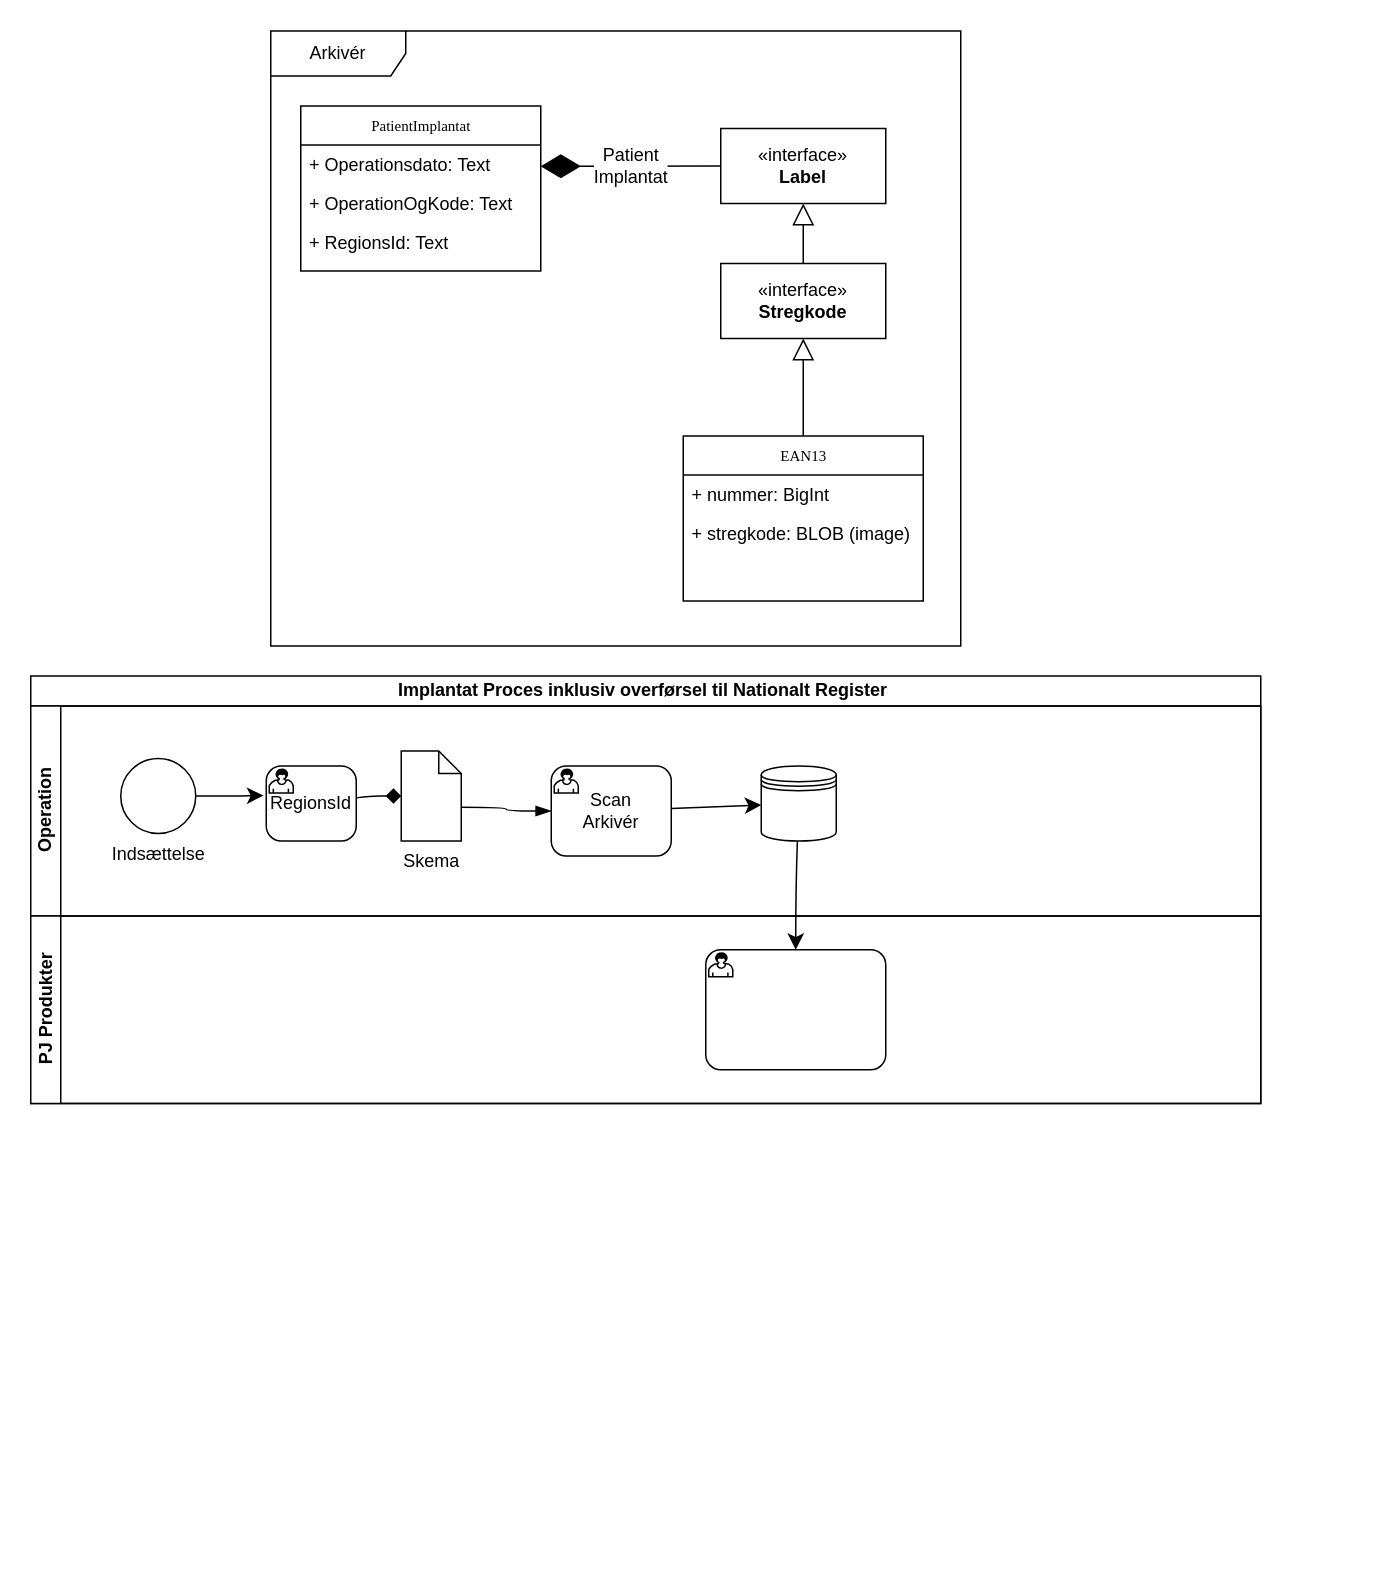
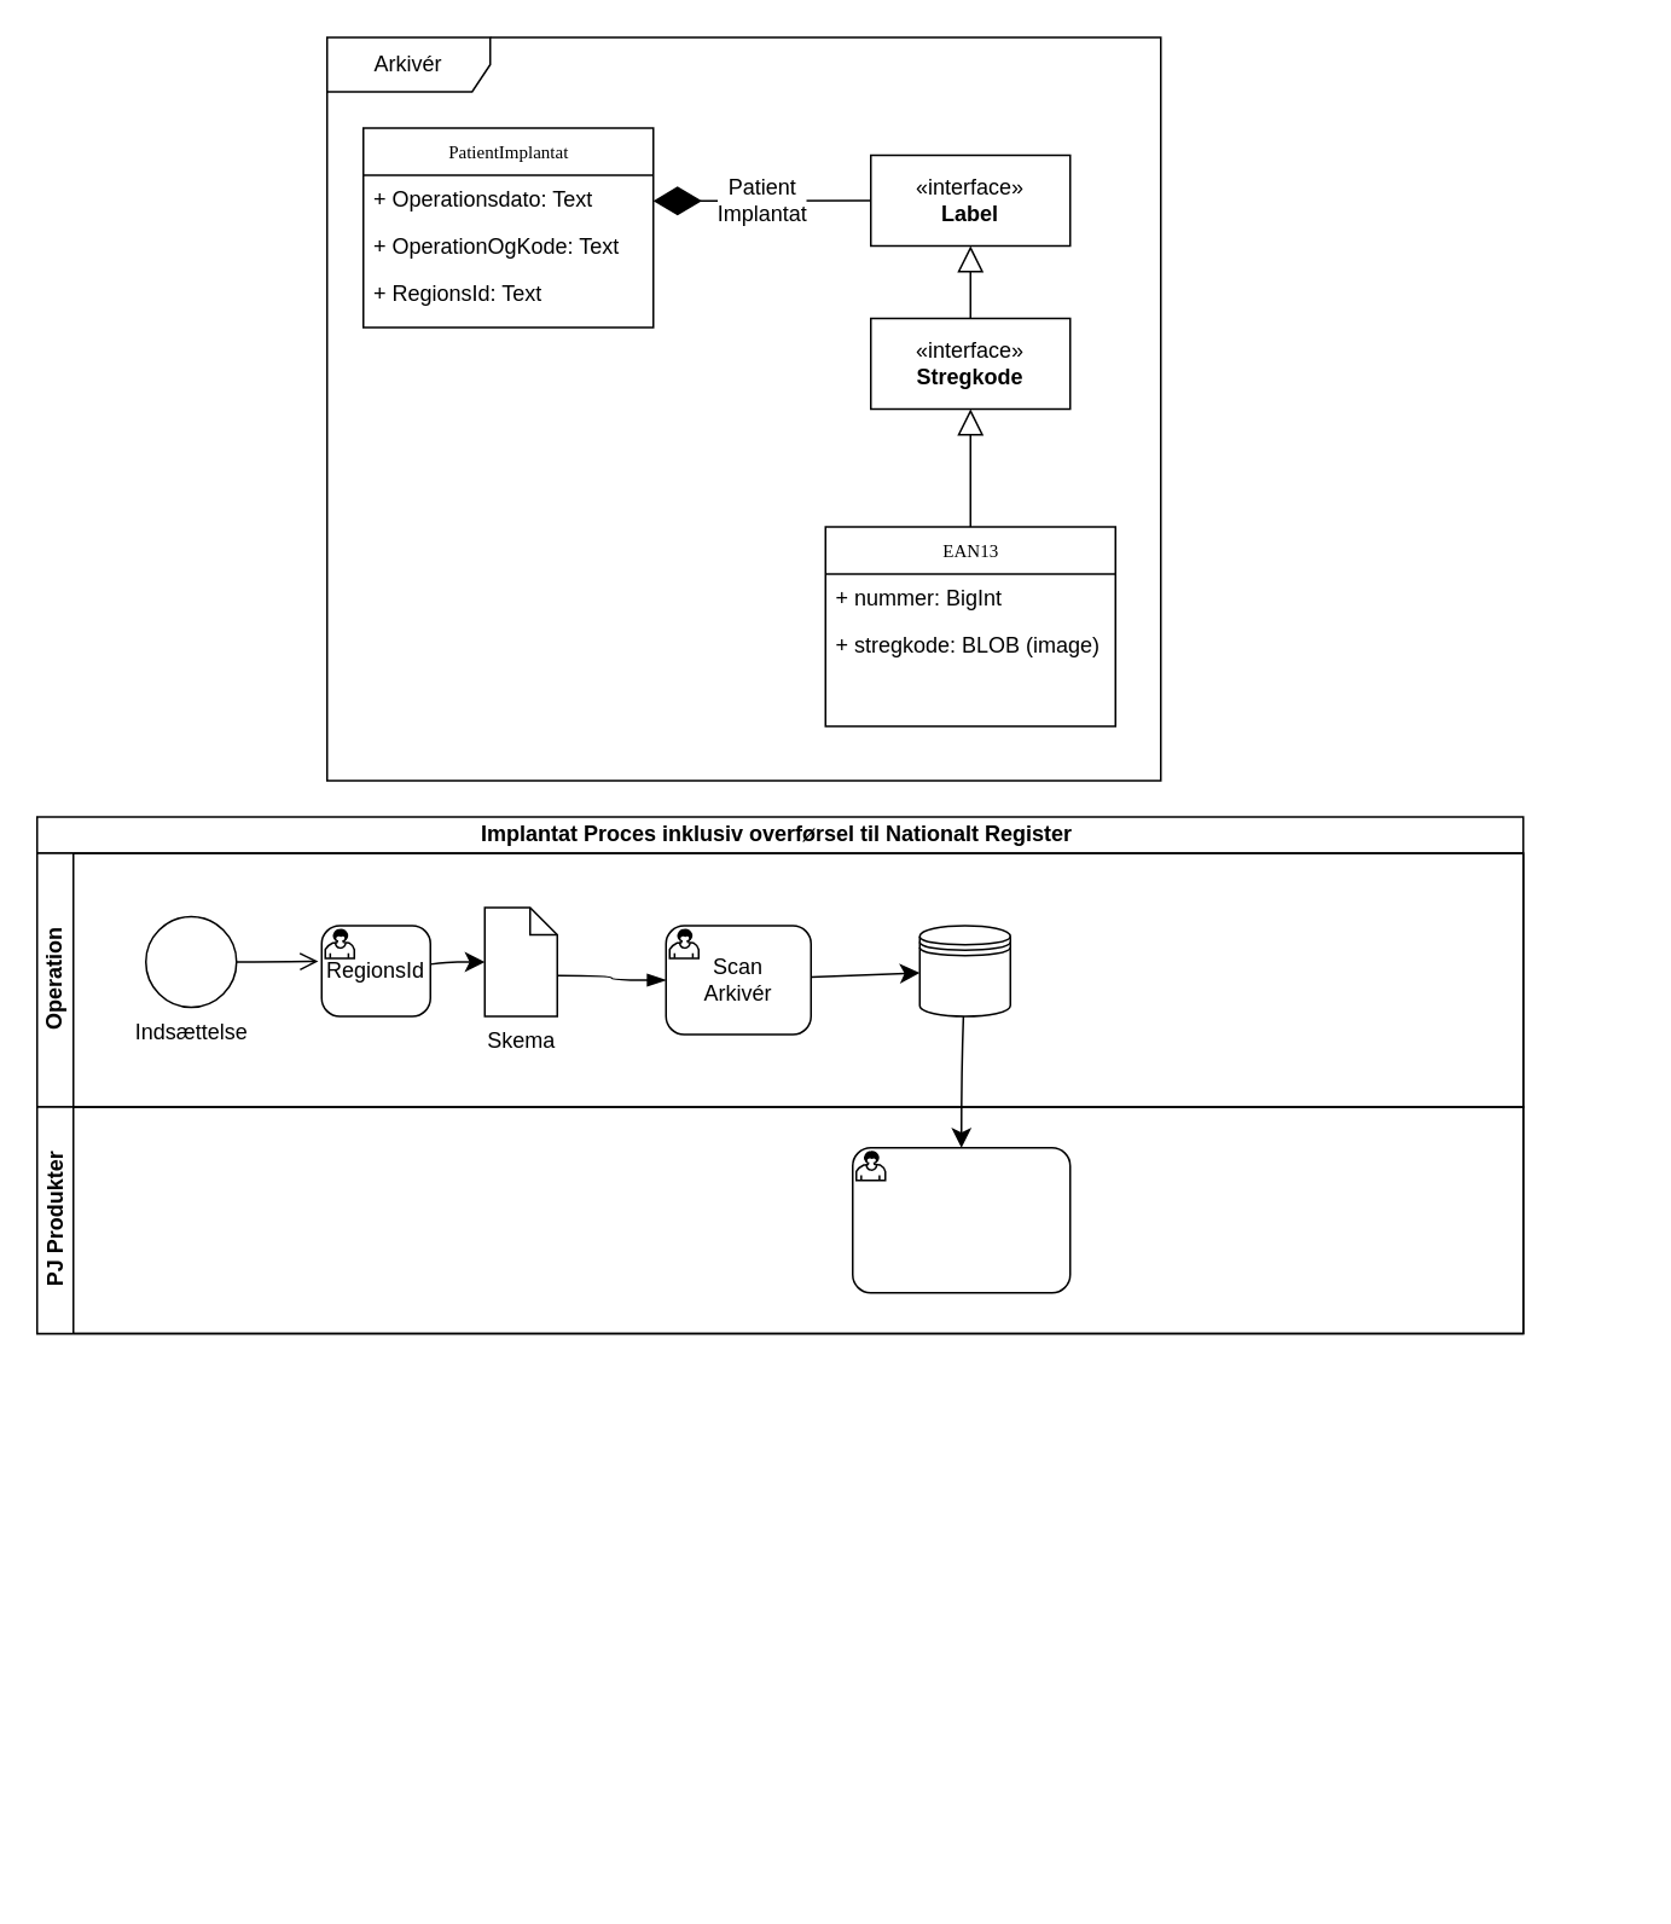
- <mxCell id="29" value="" style="edgeStyle=none;curved=1;rounded=0;orthogonalLoop=1;jettySize=auto;html=1;fontSize=12;startSize=8;endSize=8;entryX=-0.031;entryY=0.393;entryDx=0;entryDy=0;entryPerimeter=0;" edge="1" parent="21" source="30" target="23"><mxGeometry relative="1" as="geometry"><mxPoint x="150" y="60" as="targetPoint" /><Array as="points"><mxPoint x="130" y="60" /></Array></mxGeometry></mxCell>
+ <mxCell id="29" value="" style="edgeStyle=none;curved=1;rounded=0;orthogonalLoop=1;jettySize=auto;html=1;fontSize=12;startSize=8;endSize=8;entryX=-0.031;entryY=0.393;entryDx=0;entryDy=0;entryPerimeter=0;endArrow=open;" edge="1" parent="21" source="30" target="23"><mxGeometry relative="1" as="geometry"><mxPoint x="150" y="60" as="targetPoint" /><Array as="points"><mxPoint x="130" y="60" /></Array></mxGeometry></mxCell>
- <mxCell id="27" value="" style="edgeStyle=none;curved=1;rounded=0;orthogonalLoop=1;jettySize=auto;html=1;fontSize=12;startSize=8;endSize=8;endArrow=diamond;" edge="1" parent="21" source="23" target="26"><mxGeometry relative="1" as="geometry"><Array as="points"><mxPoint x="227" y="60" /><mxPoint x="237" y="60" /></Array></mxGeometry></mxCell>
+ <mxCell id="27" value="" style="edgeStyle=none;curved=1;rounded=0;orthogonalLoop=1;jettySize=auto;html=1;fontSize=12;startSize=8;endSize=8;" edge="1" parent="21" source="23" target="26"><mxGeometry relative="1" as="geometry"><Array as="points"><mxPoint x="227" y="60" /><mxPoint x="237" y="60" /></Array></mxGeometry></mxCell>
